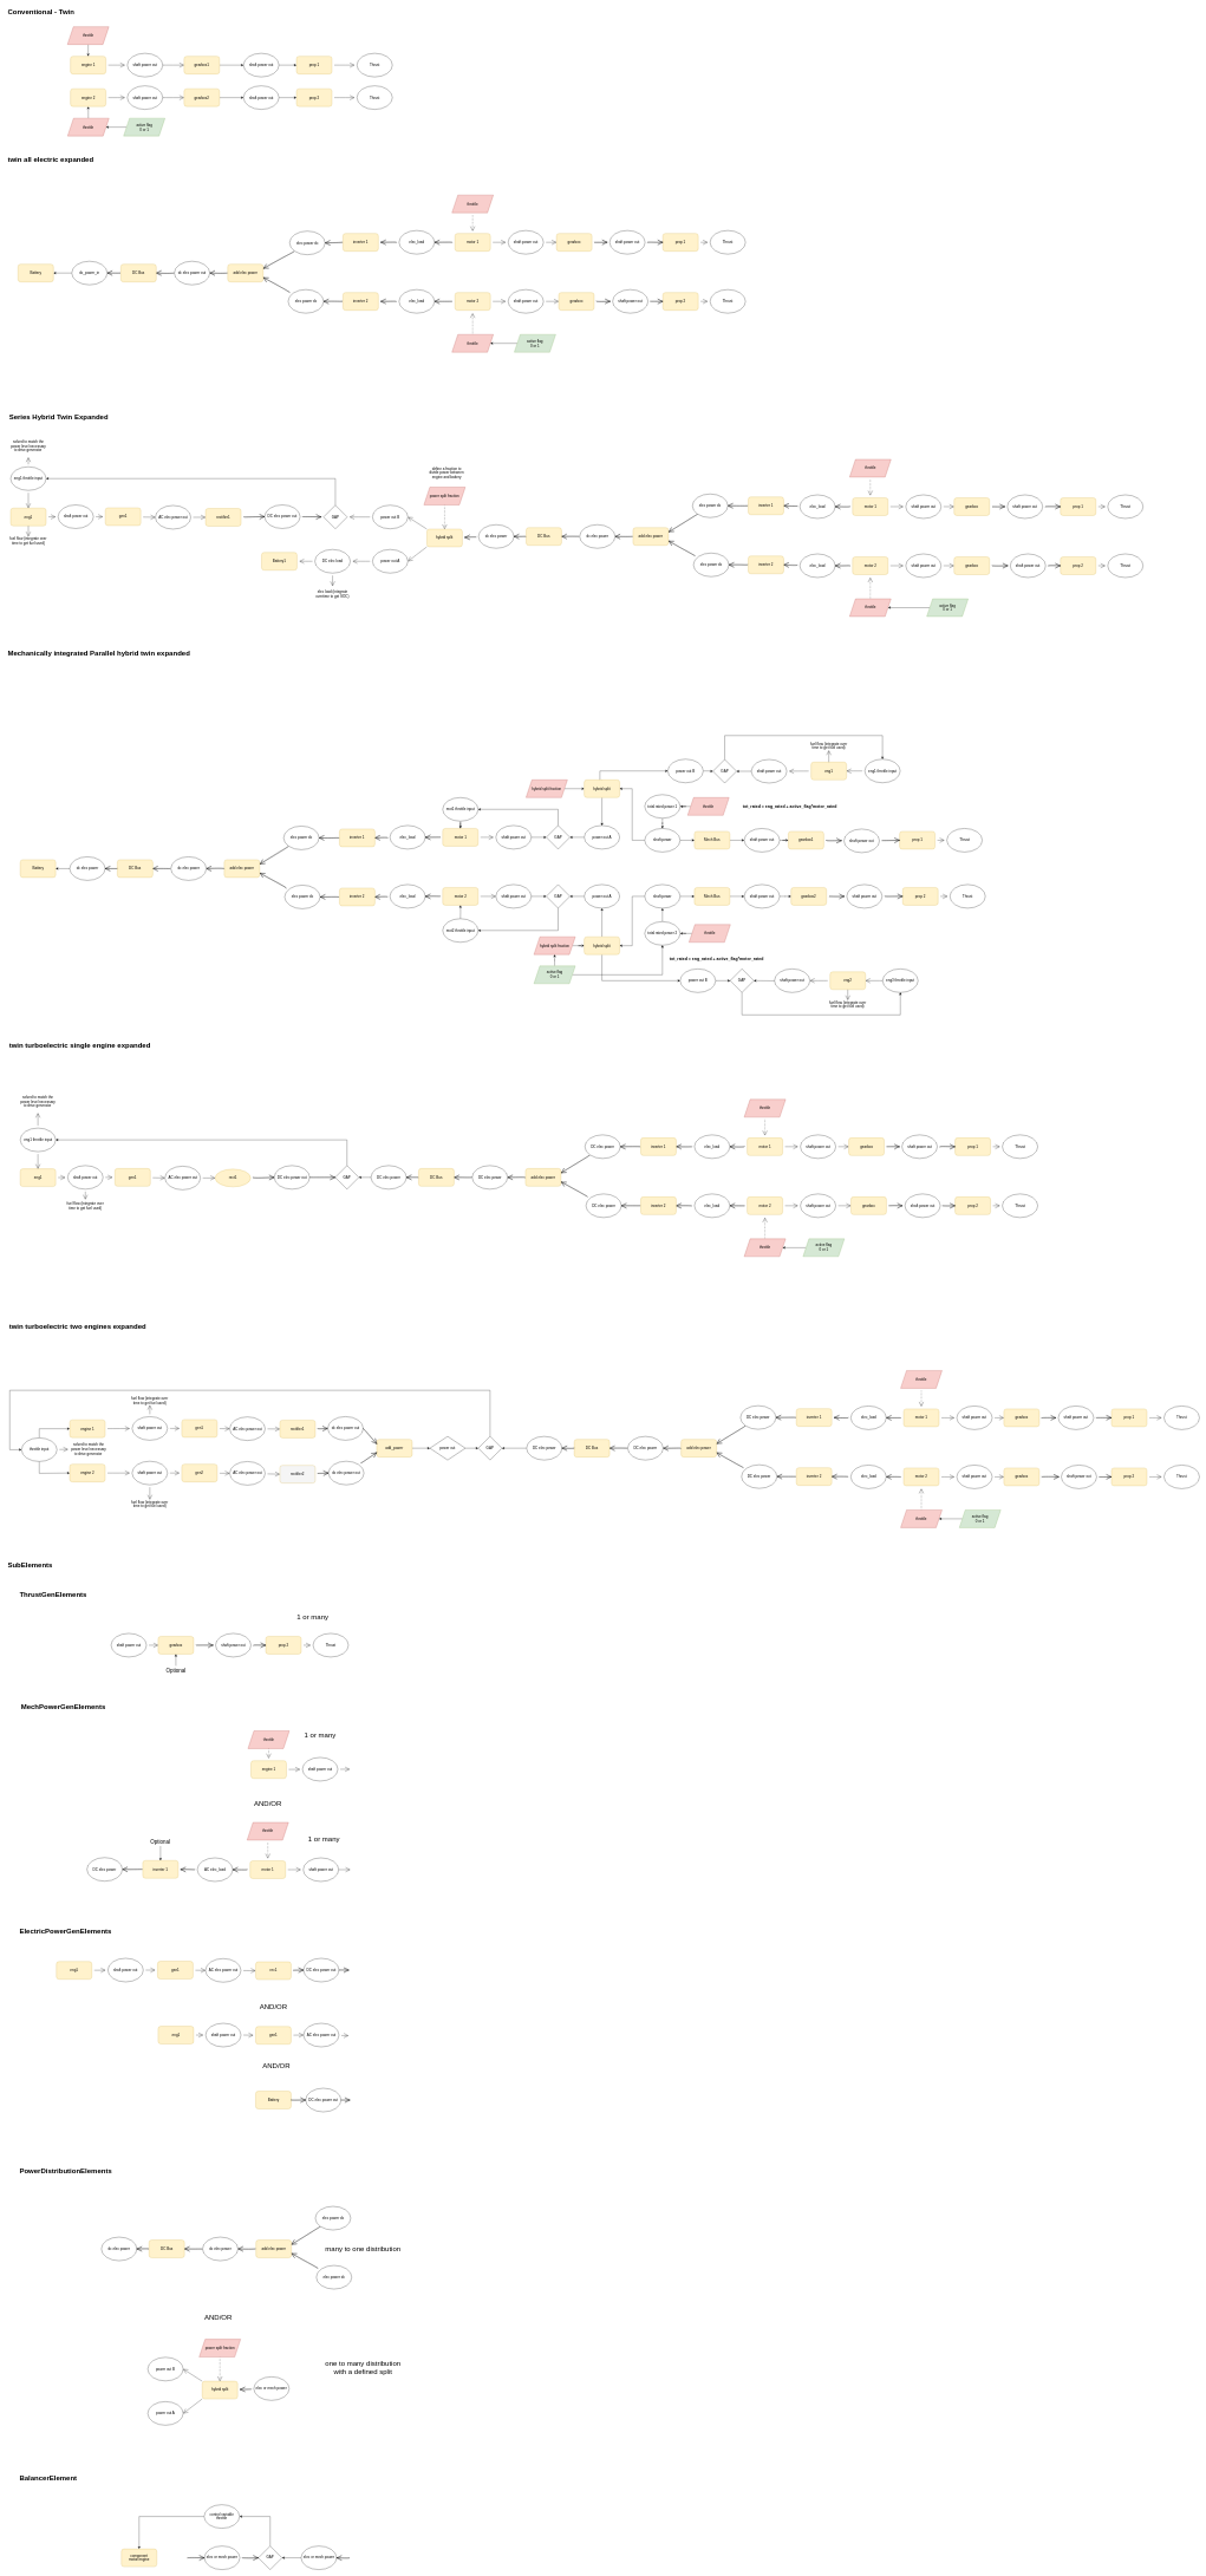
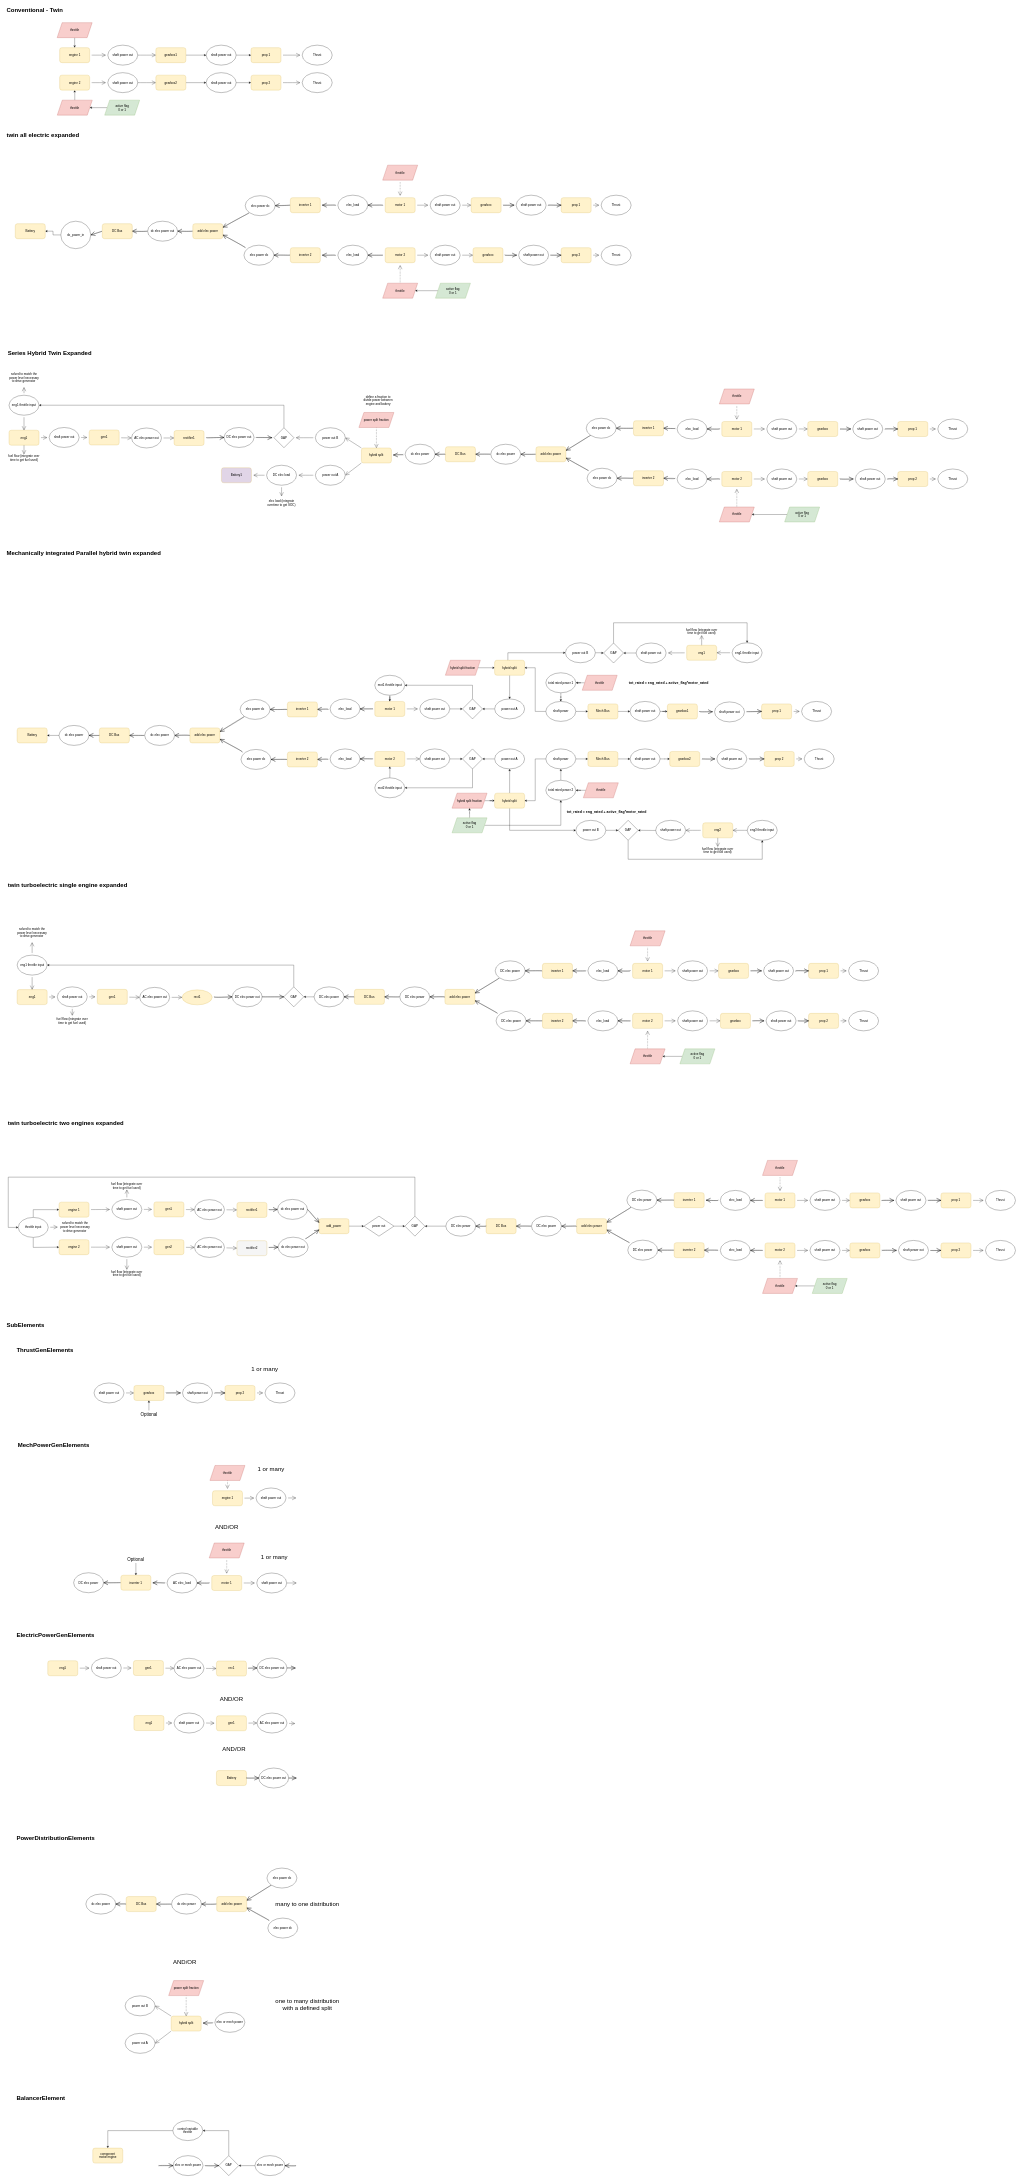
- <mxCell id="247" value="dc_power_in" style="ellipse;whiteSpace=wrap;html=1;hachureGap=4;pointerEvents=0;" parent="1" vertex="1"><mxGeometry x="242" y="884" width="120" height="80" as="geometry" /></mxCell>
+ <mxCell id="247" value="dc_power_in" style="ellipse;whiteSpace=wrap;html=1;hachureGap=4;pointerEvents=0;" parent="1" vertex="1"><mxGeometry x="242" y="884" width="120" height="110" as="geometry" /></mxCell>
- <mxCell id="39" value="Battery1" style="rounded=1;whiteSpace=wrap;html=1;hachureGap=4;pointerEvents=0;fillColor=#fff2cc;strokeColor=#d6b656;" parent="1" vertex="1"><mxGeometry x="884.5" y="1870" width="120" height="60" as="geometry" /></mxCell>
+ <mxCell id="39" value="Battery1" style="rounded=1;whiteSpace=wrap;html=1;hachureGap=4;pointerEvents=0;fillColor=#e1d5e7;strokeColor=#d6b656;" parent="1" vertex="1"><mxGeometry x="884.5" y="1870" width="120" height="60" as="geometry" /></mxCell>
- <mxCell id="533" value="component&lt;br&gt;motor/engine" style="rounded=1;whiteSpace=wrap;html=1;hachureGap=4;pointerEvents=0;fillColor=#fff2cc;strokeColor=#d6b656;" parent="1" vertex="1"><mxGeometry x="410" y="8630" width="120" height="60" as="geometry" /></mxCell>
+ <mxCell id="533" value="component&lt;br&gt;motor/engine" style="rounded=1;whiteSpace=wrap;html=1;hachureGap=4;pointerEvents=0;fillColor=#fff2cc;strokeColor=#d6b656;" parent="1" vertex="1"><mxGeometry x="370" y="8590" width="120" height="60" as="geometry" /></mxCell>
